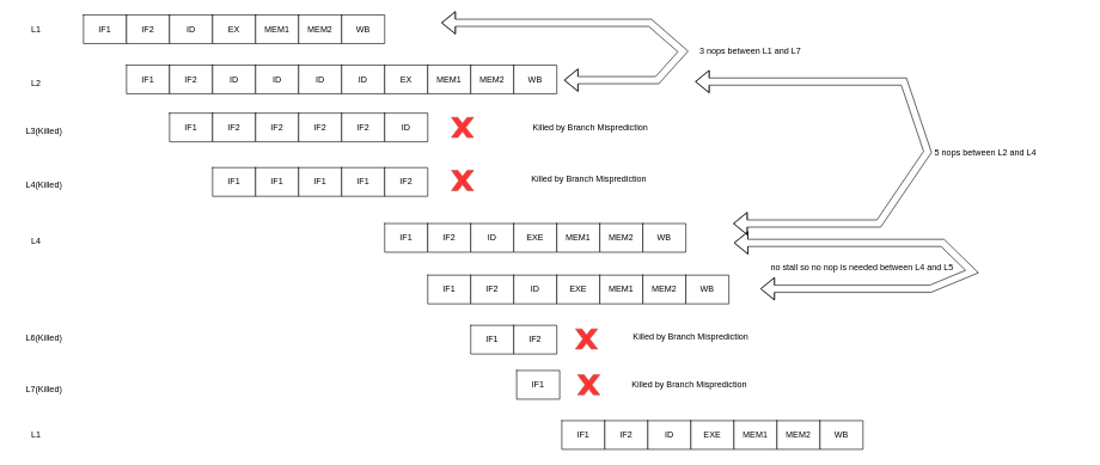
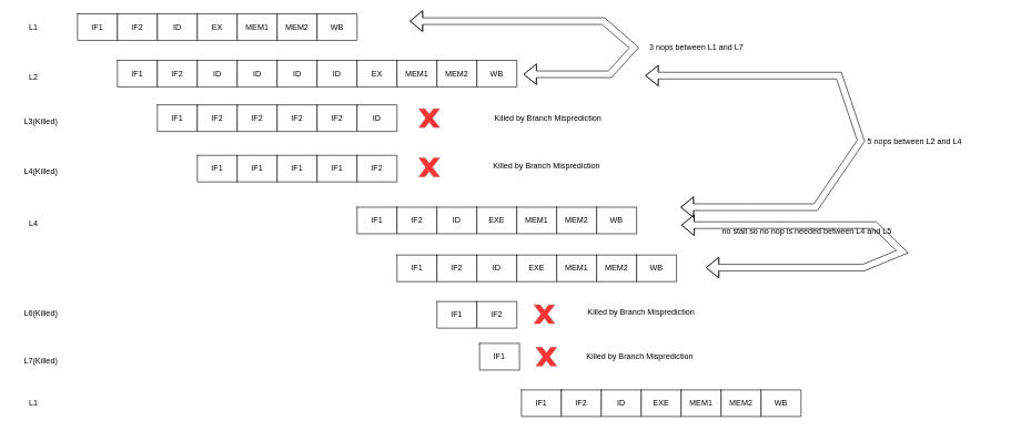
- <mxCell id="243" value="no stall so no nop is needed between L4 and L5" style="text;html=1;strokeColor=none;fillColor=none;align=center;verticalAlign=middle;whiteSpace=wrap;rounded=0;" vertex="1" parent="1"><mxGeometry x="1064" y="357" width="276" height="32" as="geometry" /></mxCell>
+ <mxCell id="243" value="no stall so no nop is needed between L4 and L5" style="text;html=1;strokeColor=none;fillColor=none;align=center;verticalAlign=middle;whiteSpace=wrap;rounded=0;" vertex="1" parent="1"><mxGeometry x="1074" y="332" width="276" height="32" as="geometry" /></mxCell>
